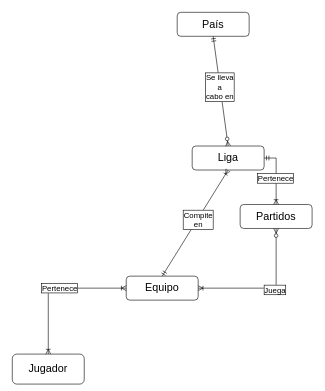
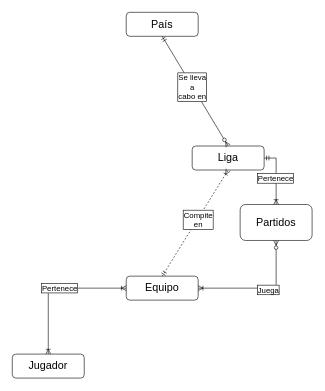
- <mxCell id="2" value="&lt;font style=&quot;font-size: 18px;&quot;&gt;País&lt;/font&gt;" style="rounded=1;whiteSpace=wrap;html=1;fontSize=18;glass=0;strokeWidth=1;shadow=0;" parent="1" vertex="1"><mxGeometry x="295" y="20" width="120" height="40" as="geometry" /></mxCell>
+ <mxCell id="2" value="&lt;font style=&quot;font-size: 18px;&quot;&gt;País&lt;/font&gt;" style="rounded=1;whiteSpace=wrap;html=1;fontSize=18;glass=0;strokeWidth=1;shadow=0;" parent="1" vertex="1"><mxGeometry x="210" y="20" width="120" height="40" as="geometry" /></mxCell>
- <mxCell id="6" value="Partidos" style="rounded=1;whiteSpace=wrap;html=1;fontSize=18;glass=0;strokeWidth=1;shadow=0;" vertex="1" parent="1"><mxGeometry x="400" y="340.5" width="120" height="40" as="geometry" /></mxCell>
+ <mxCell id="6" value="Partidos" style="rounded=1;whiteSpace=wrap;html=1;fontSize=18;glass=0;strokeWidth=1;shadow=0;" vertex="1" parent="1"><mxGeometry x="400" y="340.5" width="120" height="60" as="geometry" /></mxCell>
- <mxCell id="13" value="" style="fontSize=12;html=1;endArrow=ERoneToMany;startArrow=ERmandOne;rounded=0;entryX=0.5;entryY=1;entryDx=0;entryDy=0;exitX=0.5;exitY=0;exitDx=0;exitDy=0;" edge="1" parent="1" source="5" target="3"><mxGeometry width="100" height="100" relative="1" as="geometry"><mxPoint x="160" y="444" as="sourcePoint" /><mxPoint x="160" y="277" as="targetPoint" /></mxGeometry></mxCell>
+ <mxCell id="13" value="" style="fontSize=12;html=1;endArrow=ERoneToMany;startArrow=ERmandOne;rounded=0;entryX=0.5;entryY=1;entryDx=0;entryDy=0;exitX=0.5;exitY=0;exitDx=0;exitDy=0;dashed=1;" edge="1" parent="1" source="5" target="3"><mxGeometry width="100" height="100" relative="1" as="geometry"><mxPoint x="160" y="444" as="sourcePoint" /><mxPoint x="160" y="277" as="targetPoint" /></mxGeometry></mxCell>
- <mxCell id="4" value="&lt;div style=&quot;font-size: 18px;&quot;&gt;Jugador&lt;/div&gt;" style="rounded=1;whiteSpace=wrap;html=1;fontSize=18;glass=0;strokeWidth=1;shadow=0;" parent="1" vertex="1"><mxGeometry x="20" y="590" width="120" height="50" as="geometry" /></mxCell>
+ <mxCell id="4" value="&lt;div style=&quot;font-size: 18px;&quot;&gt;Jugador&lt;/div&gt;" style="rounded=1;whiteSpace=wrap;html=1;fontSize=18;glass=0;strokeWidth=1;shadow=0;" parent="1" vertex="1"><mxGeometry x="20" y="590" width="120" height="40" as="geometry" /></mxCell>
